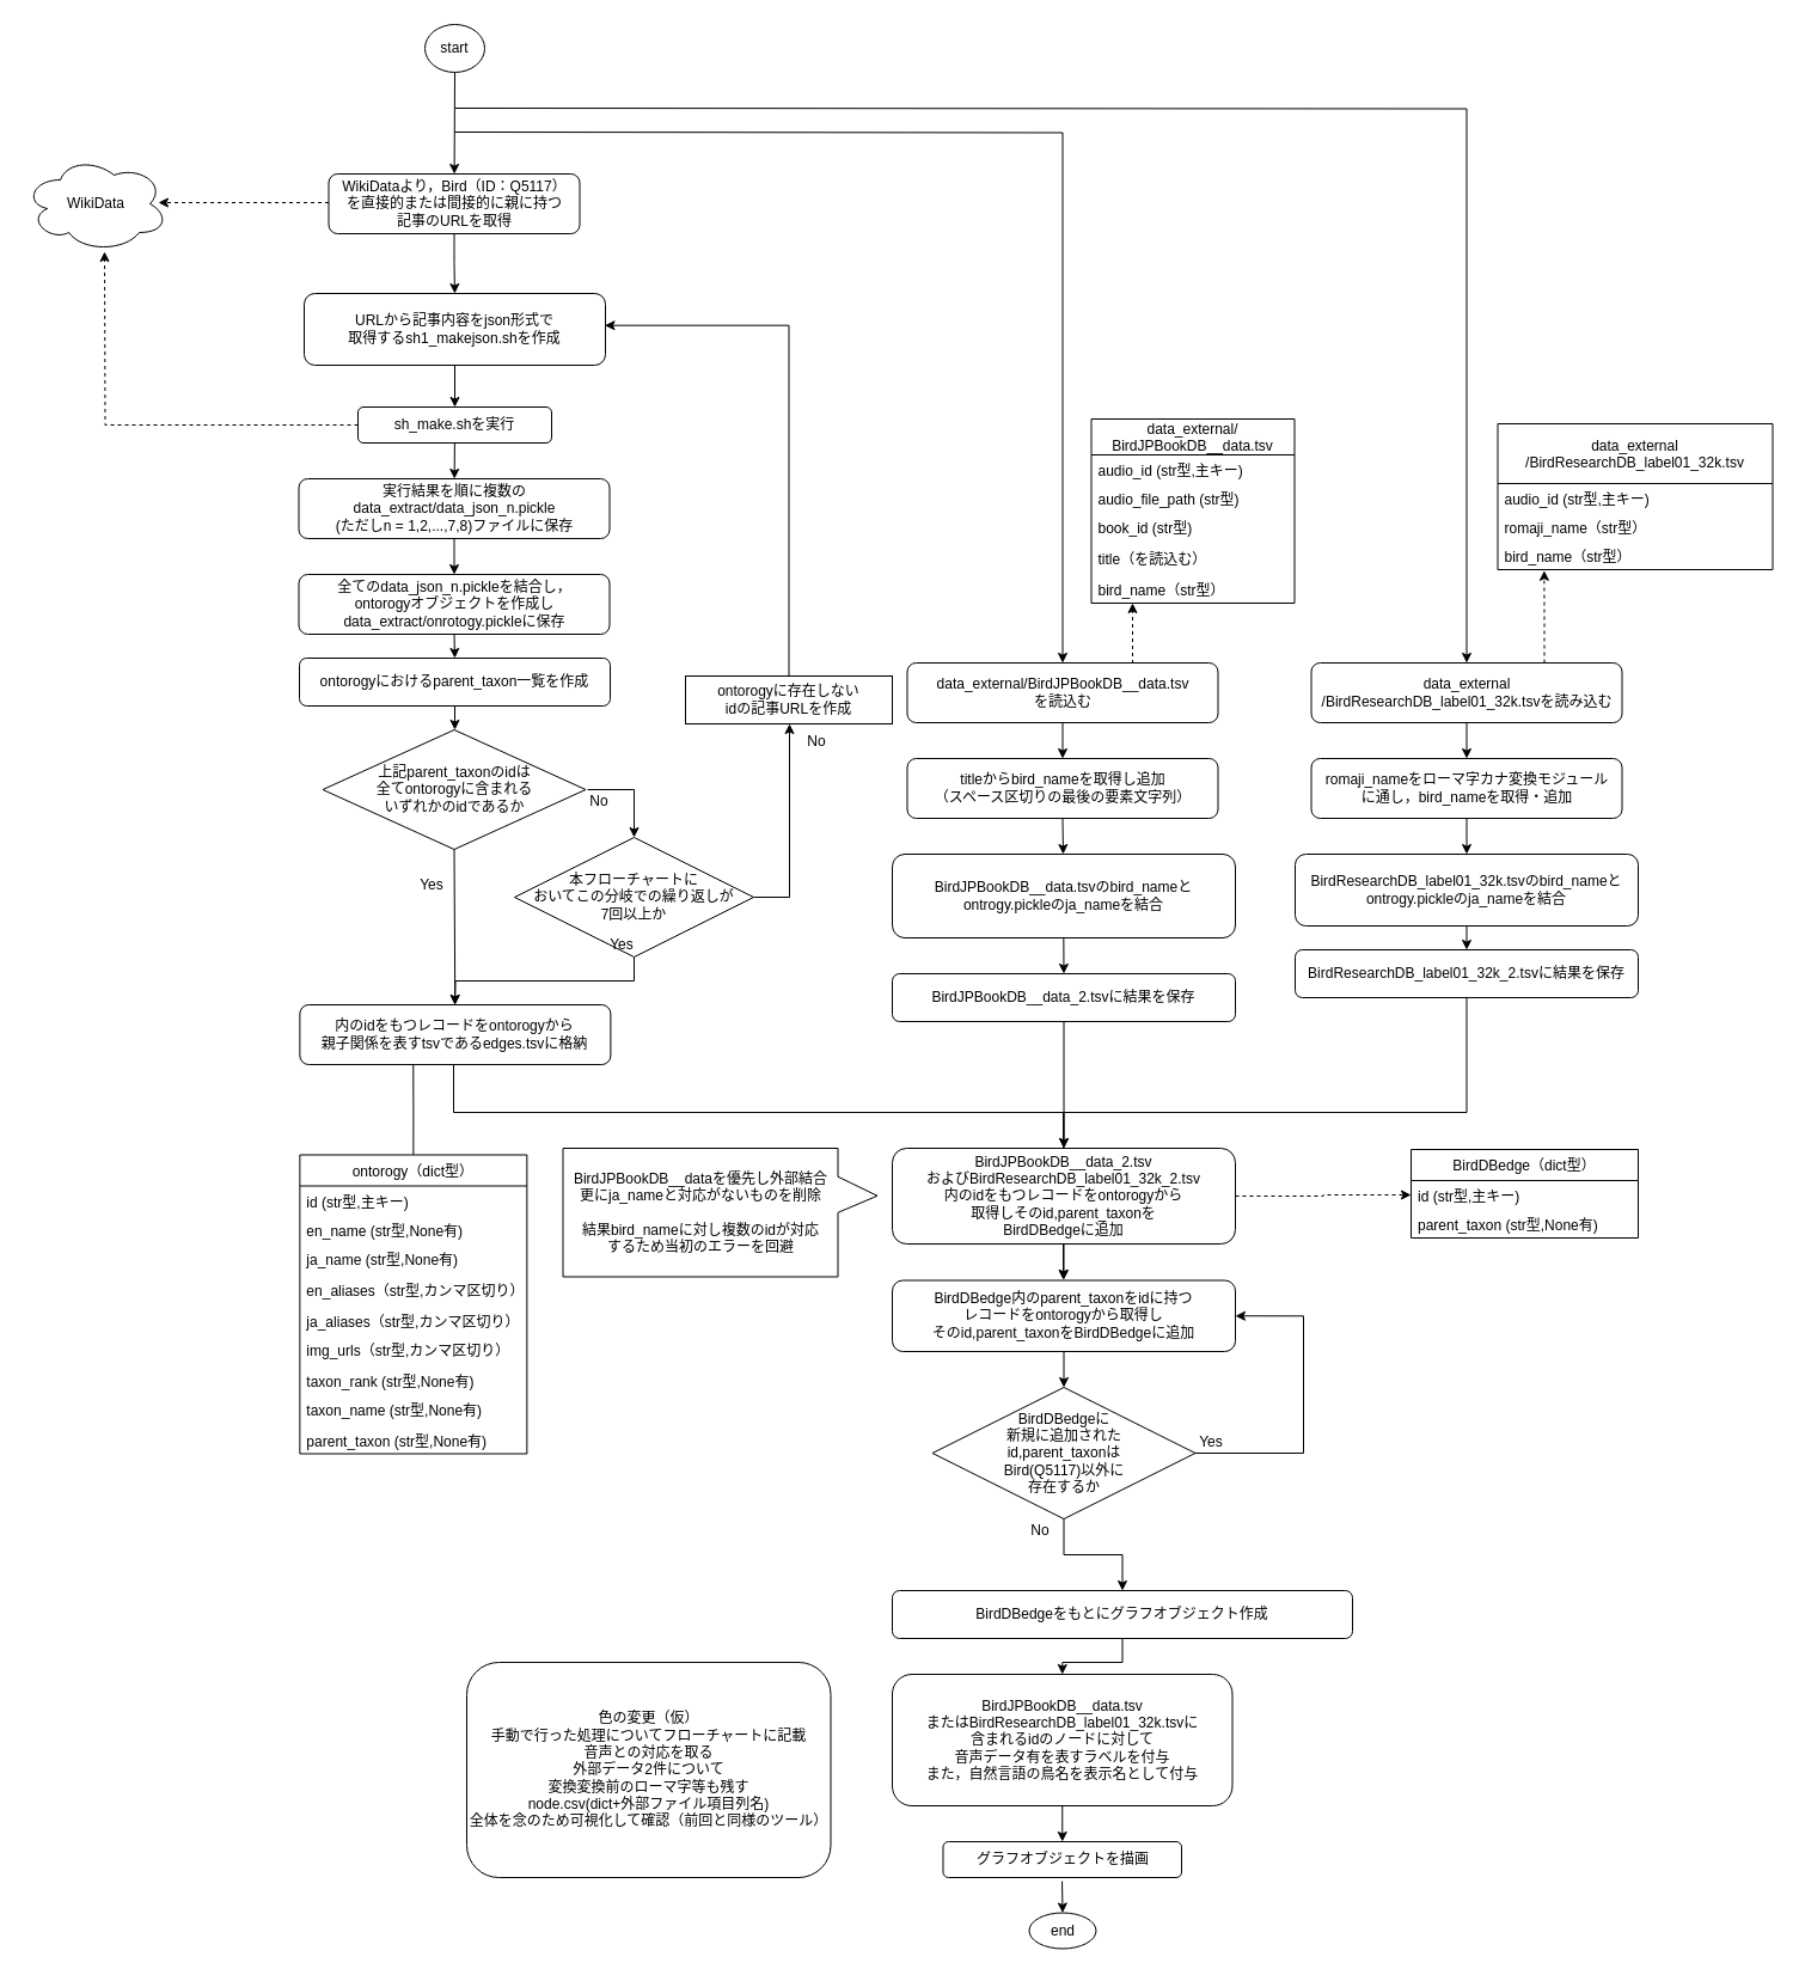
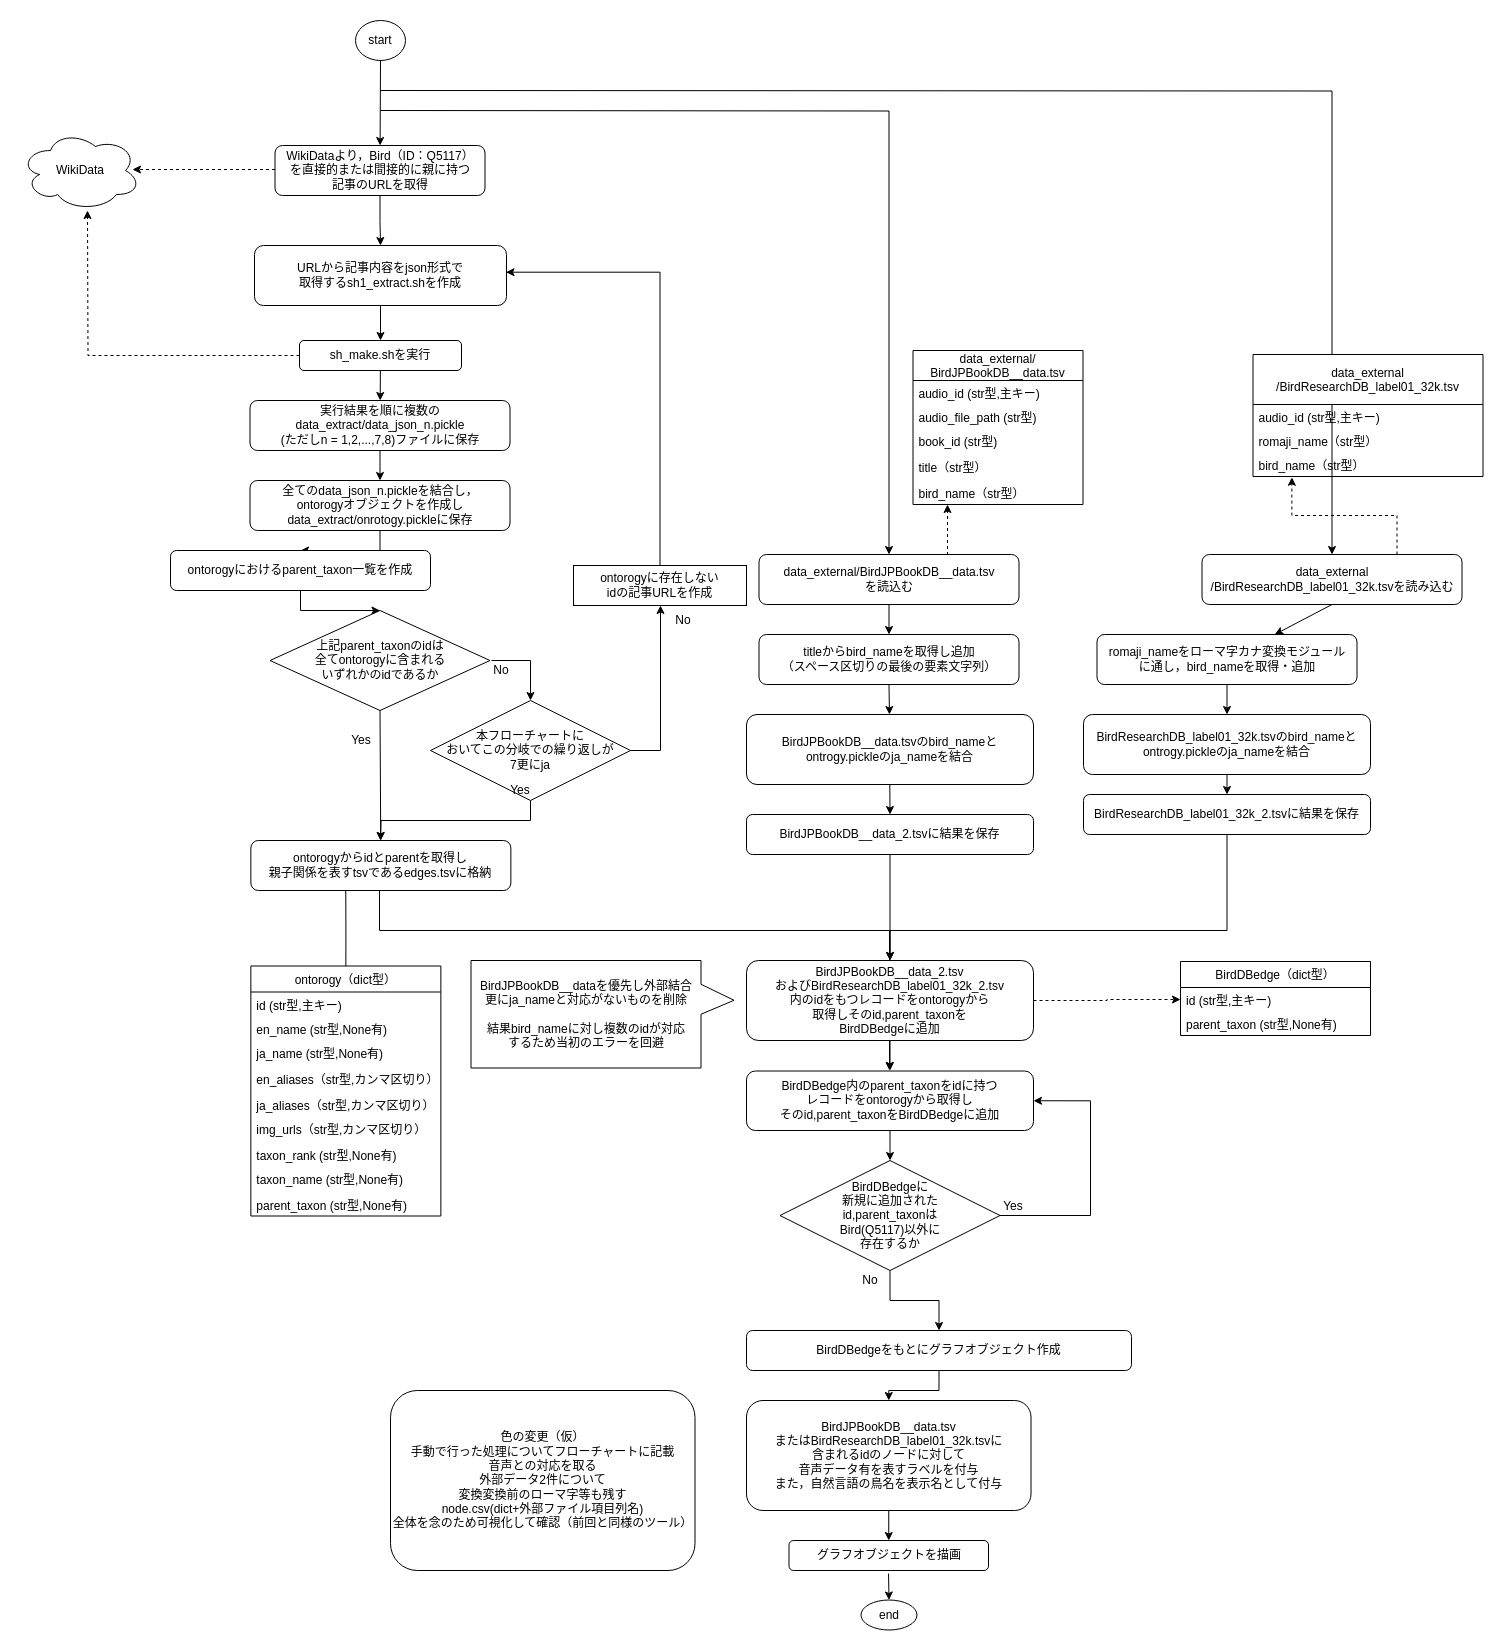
- <mxCell id="9" value="URLから記事内容をjson形式で&lt;br&gt;取得するsh1_makejson.shを作成" style="rounded=1;whiteSpace=wrap;html=1;fontSize=12;glass=0;strokeWidth=1;shadow=0;" parent="1" vertex="1"><mxGeometry x="254" y="245" width="252" height="60" as="geometry" /></mxCell>
+ <mxCell id="9" value="URLから記事内容をjson形式で&lt;br&gt;取得するsh1_extract.shを作成" style="rounded=1;whiteSpace=wrap;html=1;fontSize=12;glass=0;strokeWidth=1;shadow=0;" parent="1" vertex="1"><mxGeometry x="254" y="245" width="252" height="60" as="geometry" /></mxCell>
- <mxCell id="37" value="title（を読込む）&#10;" style="text;strokeColor=none;fillColor=none;align=left;verticalAlign=top;spacingLeft=4;spacingRight=4;overflow=hidden;rotatable=0;points=[[0,0.5],[1,0.5]];portConstraint=eastwest;" parent="33" vertex="1"><mxGeometry y="104" width="170" height="26" as="geometry" /></mxCell>
+ <mxCell id="37" value="title（str型）&#10;" style="text;strokeColor=none;fillColor=none;align=left;verticalAlign=top;spacingLeft=4;spacingRight=4;overflow=hidden;rotatable=0;points=[[0,0.5],[1,0.5]];portConstraint=eastwest;" parent="33" vertex="1"><mxGeometry y="104" width="170" height="26" as="geometry" /></mxCell>
- <mxCell id="73" value="ontorogyにおけるparent_taxon一覧を作成" style="rounded=1;whiteSpace=wrap;html=1;" parent="1" vertex="1"><mxGeometry x="250" y="550" width="260" height="40" as="geometry" /></mxCell>
+ <mxCell id="73" value="ontorogyにおけるparent_taxon一覧を作成" style="rounded=1;whiteSpace=wrap;html=1;" parent="1" vertex="1"><mxGeometry x="170" y="550" width="260" height="40" as="geometry" /></mxCell>
- <mxCell id="49" value="&lt;span&gt;data_external&lt;/span&gt;&lt;br style=&quot;padding: 0px ; margin: 0px&quot;&gt;&lt;span&gt;/BirdResearchDB_label01_32k.tsvを読み込む&lt;/span&gt;" style="rounded=1;whiteSpace=wrap;html=1;" parent="1" vertex="1"><mxGeometry x="1096.5" y="554" width="260" height="50" as="geometry" /></mxCell>
+ <mxCell id="49" value="&lt;span&gt;data_external&lt;/span&gt;&lt;br style=&quot;padding: 0px ; margin: 0px&quot;&gt;&lt;span&gt;/BirdResearchDB_label01_32k.tsvを読み込む&lt;/span&gt;" style="rounded=1;whiteSpace=wrap;html=1;" parent="1" vertex="1"><mxGeometry x="1201.5" y="554" width="260" height="50" as="geometry" /></mxCell>
- <mxCell id="82" value="本フローチャートに&lt;br&gt;おいてこの分岐での繰り返しが&lt;br&gt;7回以上か" style="rhombus;whiteSpace=wrap;html=1;" parent="1" vertex="1"><mxGeometry x="430" y="700" width="200" height="100" as="geometry" /></mxCell>
+ <mxCell id="82" value="本フローチャートに&lt;br&gt;おいてこの分岐での繰り返しが&lt;br&gt;7更にja" style="rhombus;whiteSpace=wrap;html=1;" parent="1" vertex="1"><mxGeometry x="430" y="700" width="200" height="100" as="geometry" /></mxCell>
- <mxCell id="29" value="内のidをもつレコードをontorogyから&lt;br&gt;親子関係を表すtsvであるedges.tsvに格納" style="rounded=1;whiteSpace=wrap;html=1;" parent="1" vertex="1"><mxGeometry x="250.37" y="840" width="260" height="50" as="geometry" /></mxCell>
+ <mxCell id="29" value="ontorogyからidとparentを取得し&lt;br&gt;親子関係を表すtsvであるedges.tsvに格納" style="rounded=1;whiteSpace=wrap;html=1;" parent="1" vertex="1"><mxGeometry x="250.37" y="840" width="260" height="50" as="geometry" /></mxCell>
